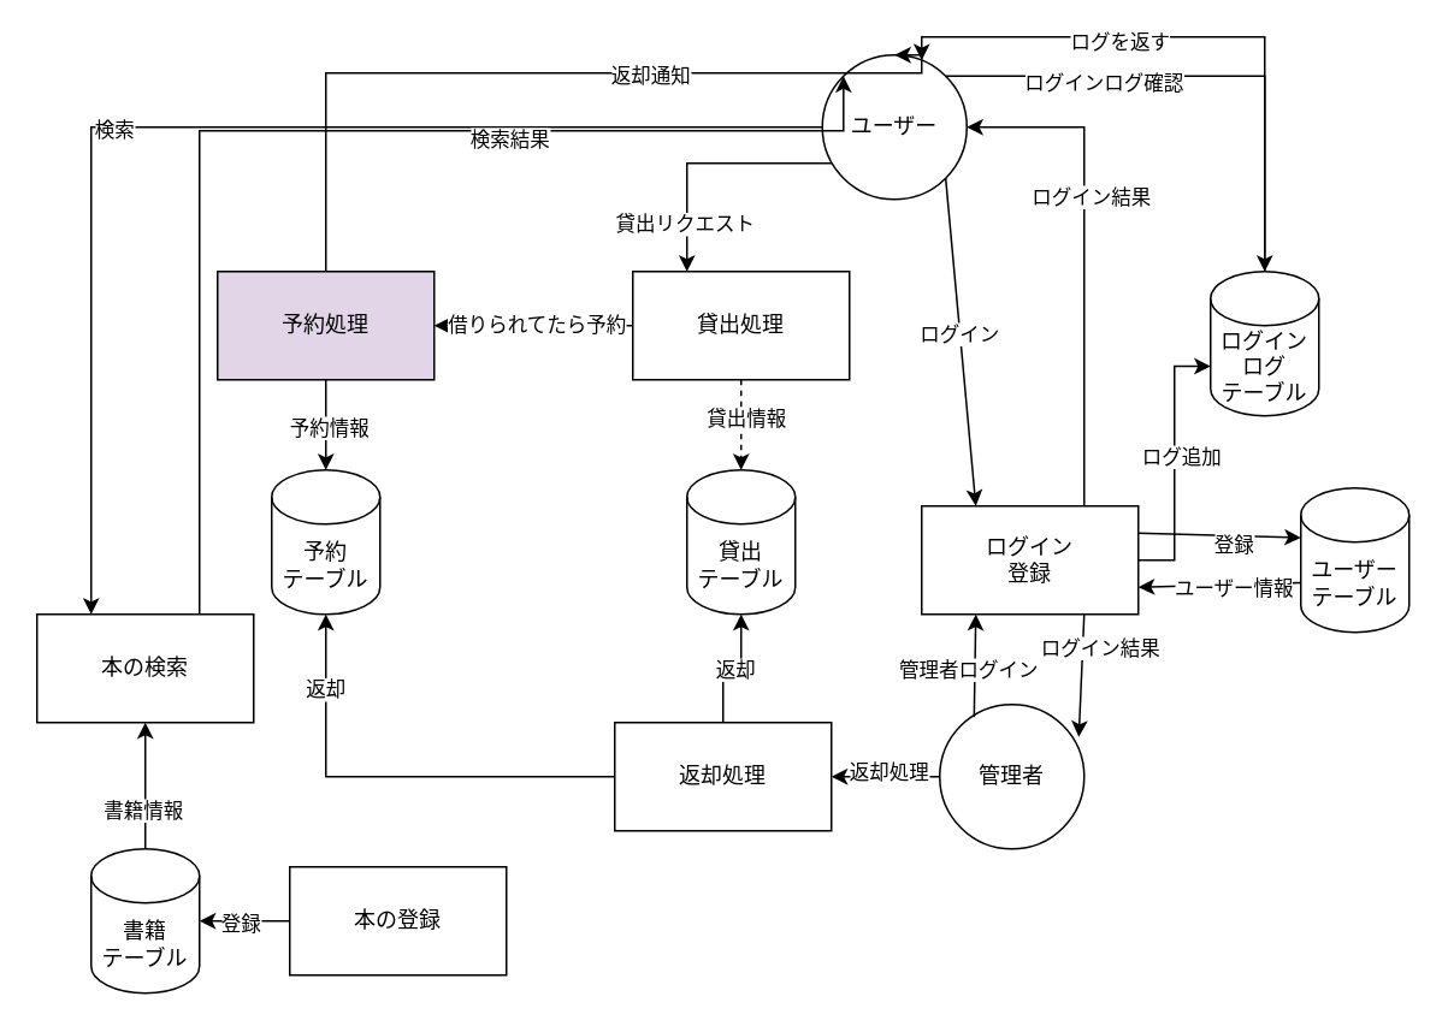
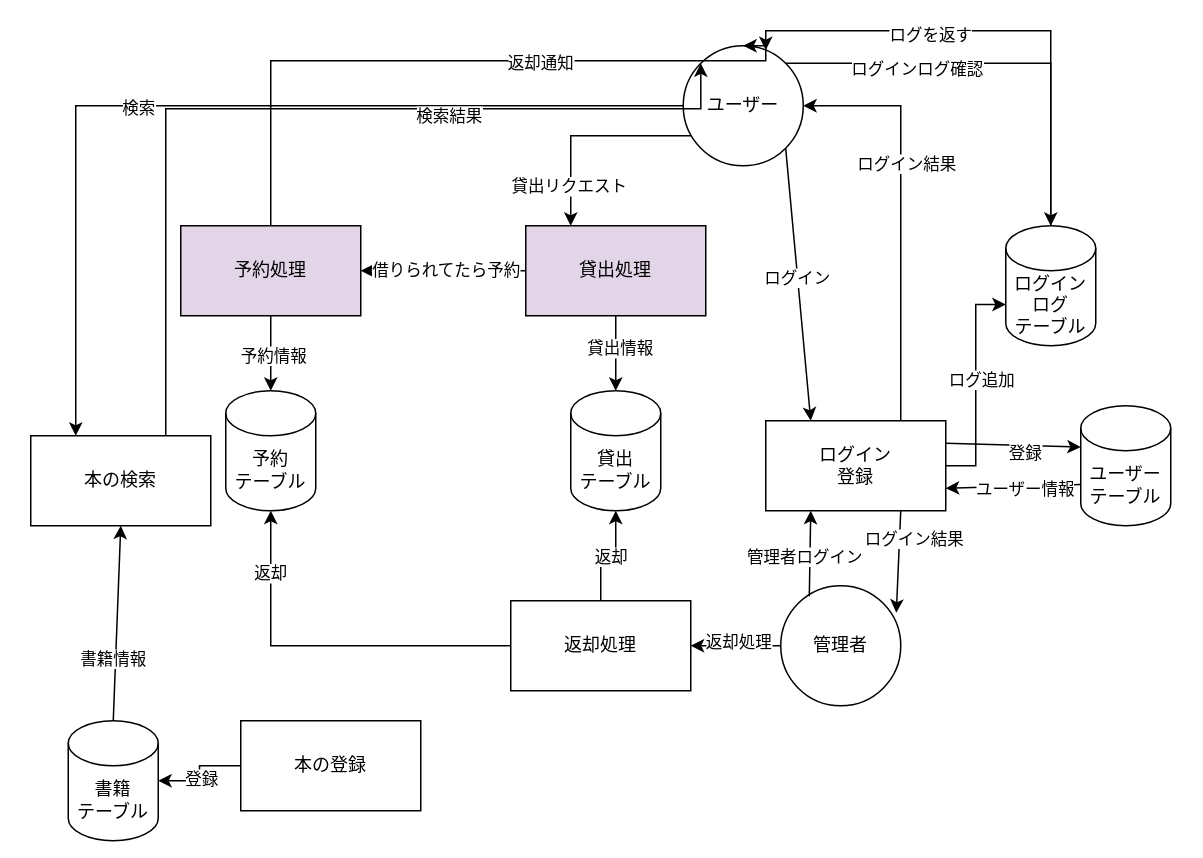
- <mxCell id="42" value="貸出処理" style="rounded=0;whiteSpace=wrap;html=1;" vertex="1" parent="1"><mxGeometry x="350" y="150" width="120" height="60" as="geometry" /></mxCell>
+ <mxCell id="42" value="貸出処理" style="rounded=0;whiteSpace=wrap;html=1;fillColor=#e1d5e7;" vertex="1" parent="1"><mxGeometry x="350" y="150" width="120" height="60" as="geometry" /></mxCell>
- <mxCell id="48" style="edgeStyle=orthogonalEdgeStyle;rounded=0;orthogonalLoop=1;jettySize=auto;html=1;entryX=0.5;entryY=0;entryDx=0;entryDy=0;entryPerimeter=0;dashed=1;" edge="1" parent="1" source="42" target="15"><mxGeometry relative="1" as="geometry" /></mxCell>
+ <mxCell id="48" style="edgeStyle=orthogonalEdgeStyle;rounded=0;orthogonalLoop=1;jettySize=auto;html=1;entryX=0.5;entryY=0;entryDx=0;entryDy=0;entryPerimeter=0;" edge="1" parent="1" source="42" target="15"><mxGeometry relative="1" as="geometry" /></mxCell>
- <mxCell id="12" value="本の検索" style="rounded=0;whiteSpace=wrap;html=1;" vertex="1" parent="1"><mxGeometry x="20" y="340" width="120" height="60" as="geometry" /></mxCell>
+ <mxCell id="12" value="本の検索" style="rounded=0;whiteSpace=wrap;html=1;" vertex="1" parent="1"><mxGeometry x="20" y="290" width="120" height="60" as="geometry" /></mxCell>
- <mxCell id="13" value="書籍&lt;div&gt;テーブル&lt;/div&gt;" style="shape=cylinder3;whiteSpace=wrap;html=1;boundedLbl=1;backgroundOutline=1;size=15;" vertex="1" parent="1"><mxGeometry x="50" y="470" width="60" height="80" as="geometry" /></mxCell>
+ <mxCell id="13" value="書籍&lt;div&gt;テーブル&lt;/div&gt;" style="shape=cylinder3;whiteSpace=wrap;html=1;boundedLbl=1;backgroundOutline=1;size=15;" vertex="1" parent="1"><mxGeometry x="45" y="480" width="60" height="80" as="geometry" /></mxCell>
